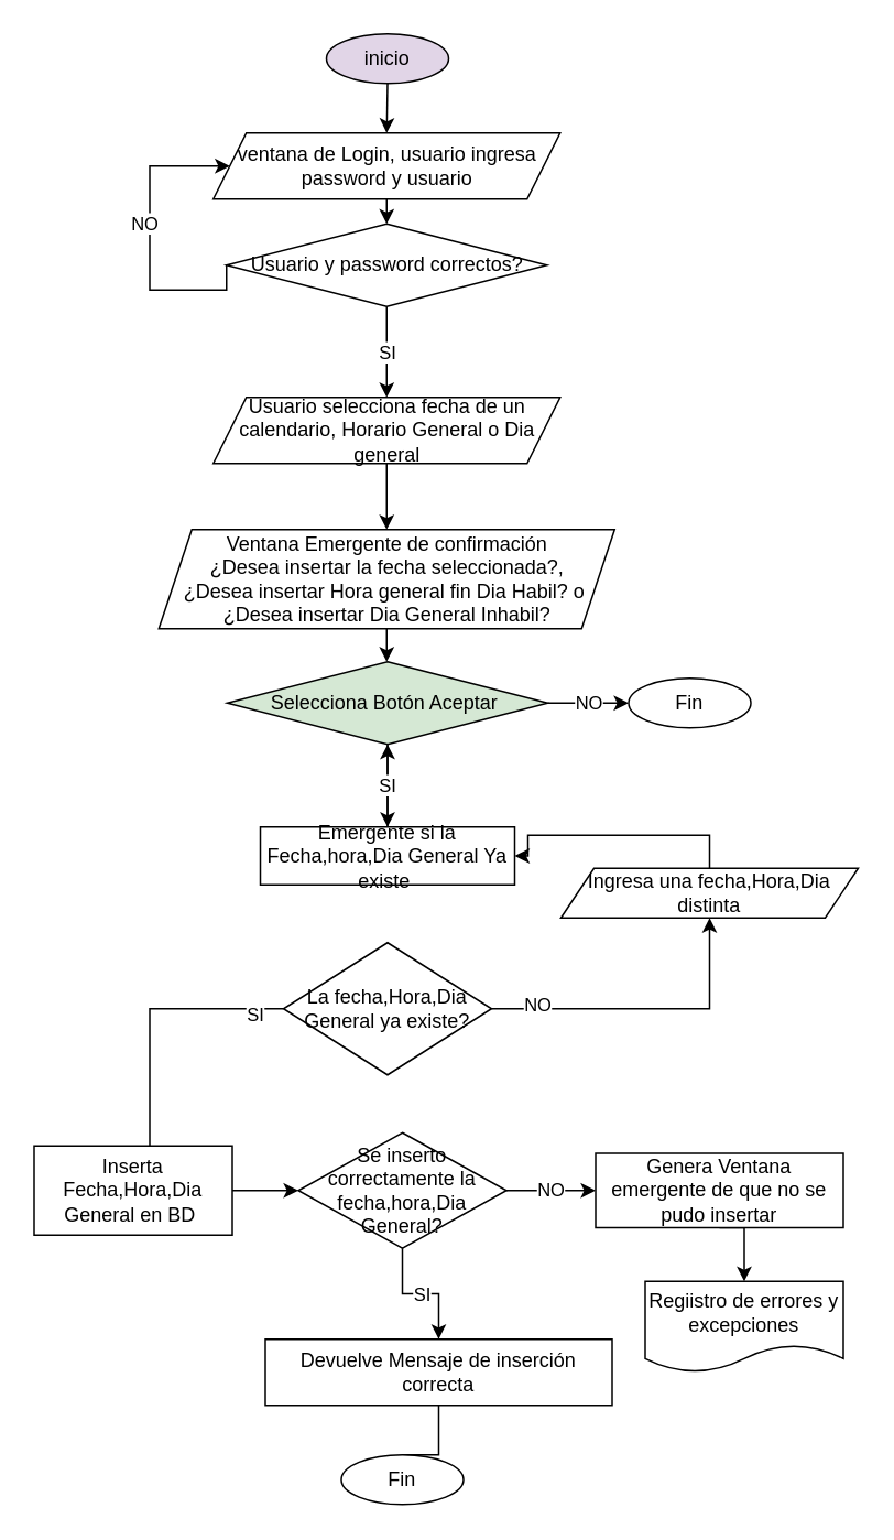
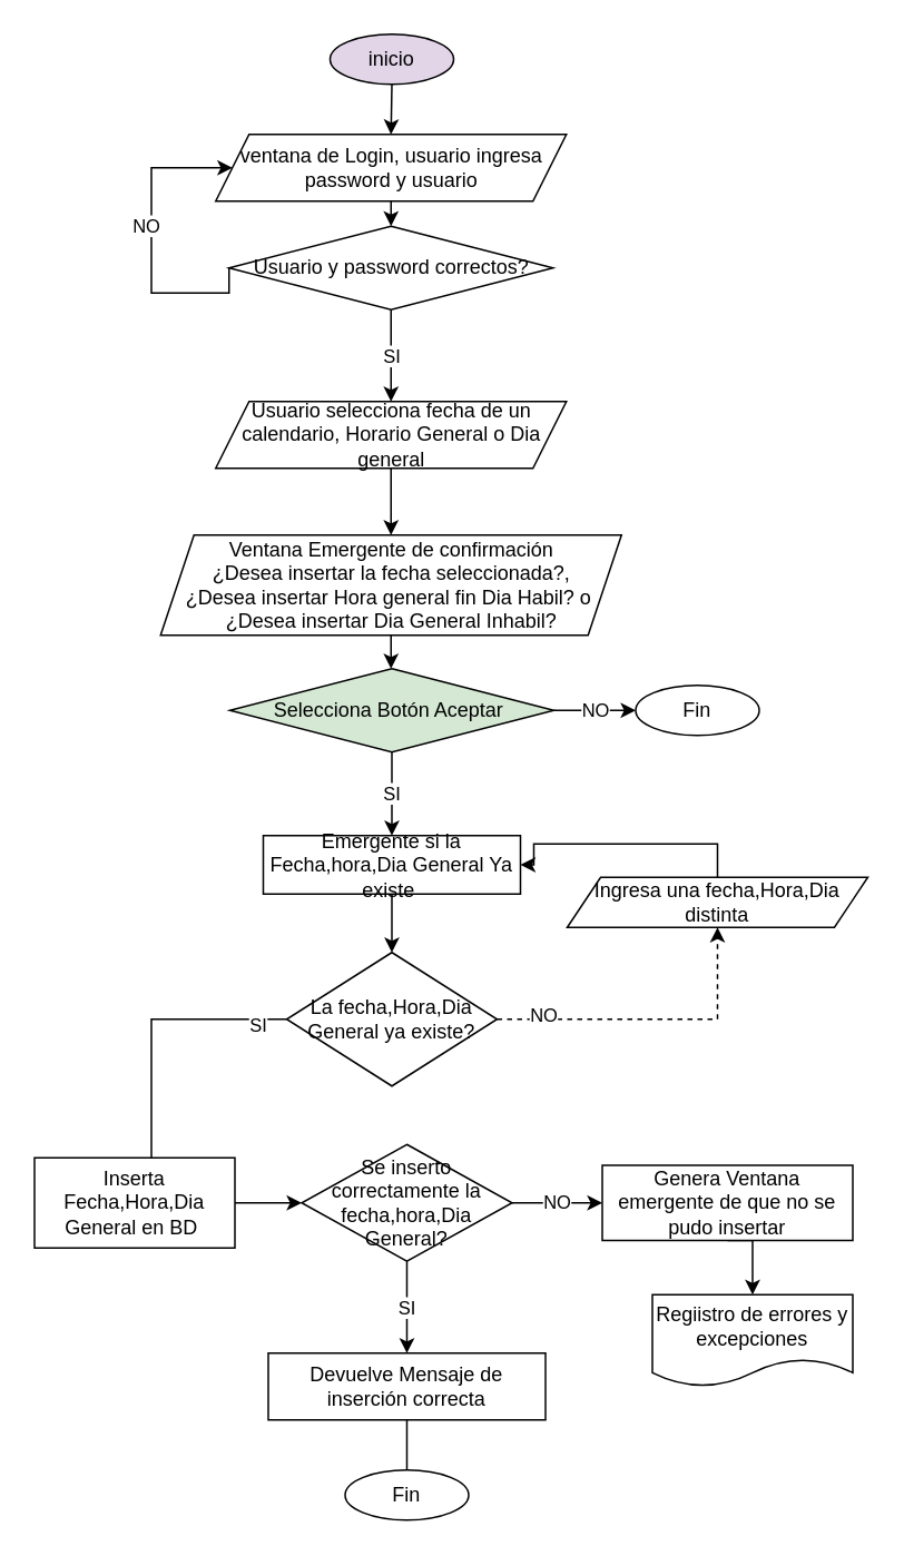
- <mxCell id="4" value="" style="edgeStyle=orthogonalEdgeStyle;rounded=0;orthogonalLoop=1;jettySize=auto;html=1;" parent="1" source="5" target="29" edge="1"><mxGeometry relative="1" as="geometry" /></mxCell>
+ <mxCell id="4" value="" style="edgeStyle=orthogonalEdgeStyle;rounded=0;orthogonalLoop=1;jettySize=auto;html=1;" parent="1" source="5" target="12" edge="1"><mxGeometry relative="1" as="geometry" /></mxCell>
- <mxCell id="10" style="edgeStyle=orthogonalEdgeStyle;rounded=0;orthogonalLoop=1;jettySize=auto;html=1;exitX=1;exitY=0.5;exitDx=0;exitDy=0;entryX=0.5;entryY=1;entryDx=0;entryDy=0;" parent="1" source="12" target="16" edge="1"><mxGeometry relative="1" as="geometry" /></mxCell>
+ <mxCell id="10" style="edgeStyle=orthogonalEdgeStyle;rounded=0;orthogonalLoop=1;jettySize=auto;html=1;exitX=1;exitY=0.5;exitDx=0;exitDy=0;entryX=0.5;entryY=1;entryDx=0;entryDy=0;dashed=1;" parent="1" source="12" target="16" edge="1"><mxGeometry relative="1" as="geometry" /></mxCell>
- <mxCell id="18" value="Devuelve Mensaje de inserción correcta" style="whiteSpace=wrap;html=1;" parent="1" vertex="1"><mxGeometry x="160" y="810" width="210" height="40" as="geometry" /></mxCell>
+ <mxCell id="18" value="Devuelve Mensaje de inserción correcta" style="whiteSpace=wrap;html=1;" parent="1" vertex="1"><mxGeometry x="160" y="810" width="166" height="40" as="geometry" /></mxCell>
